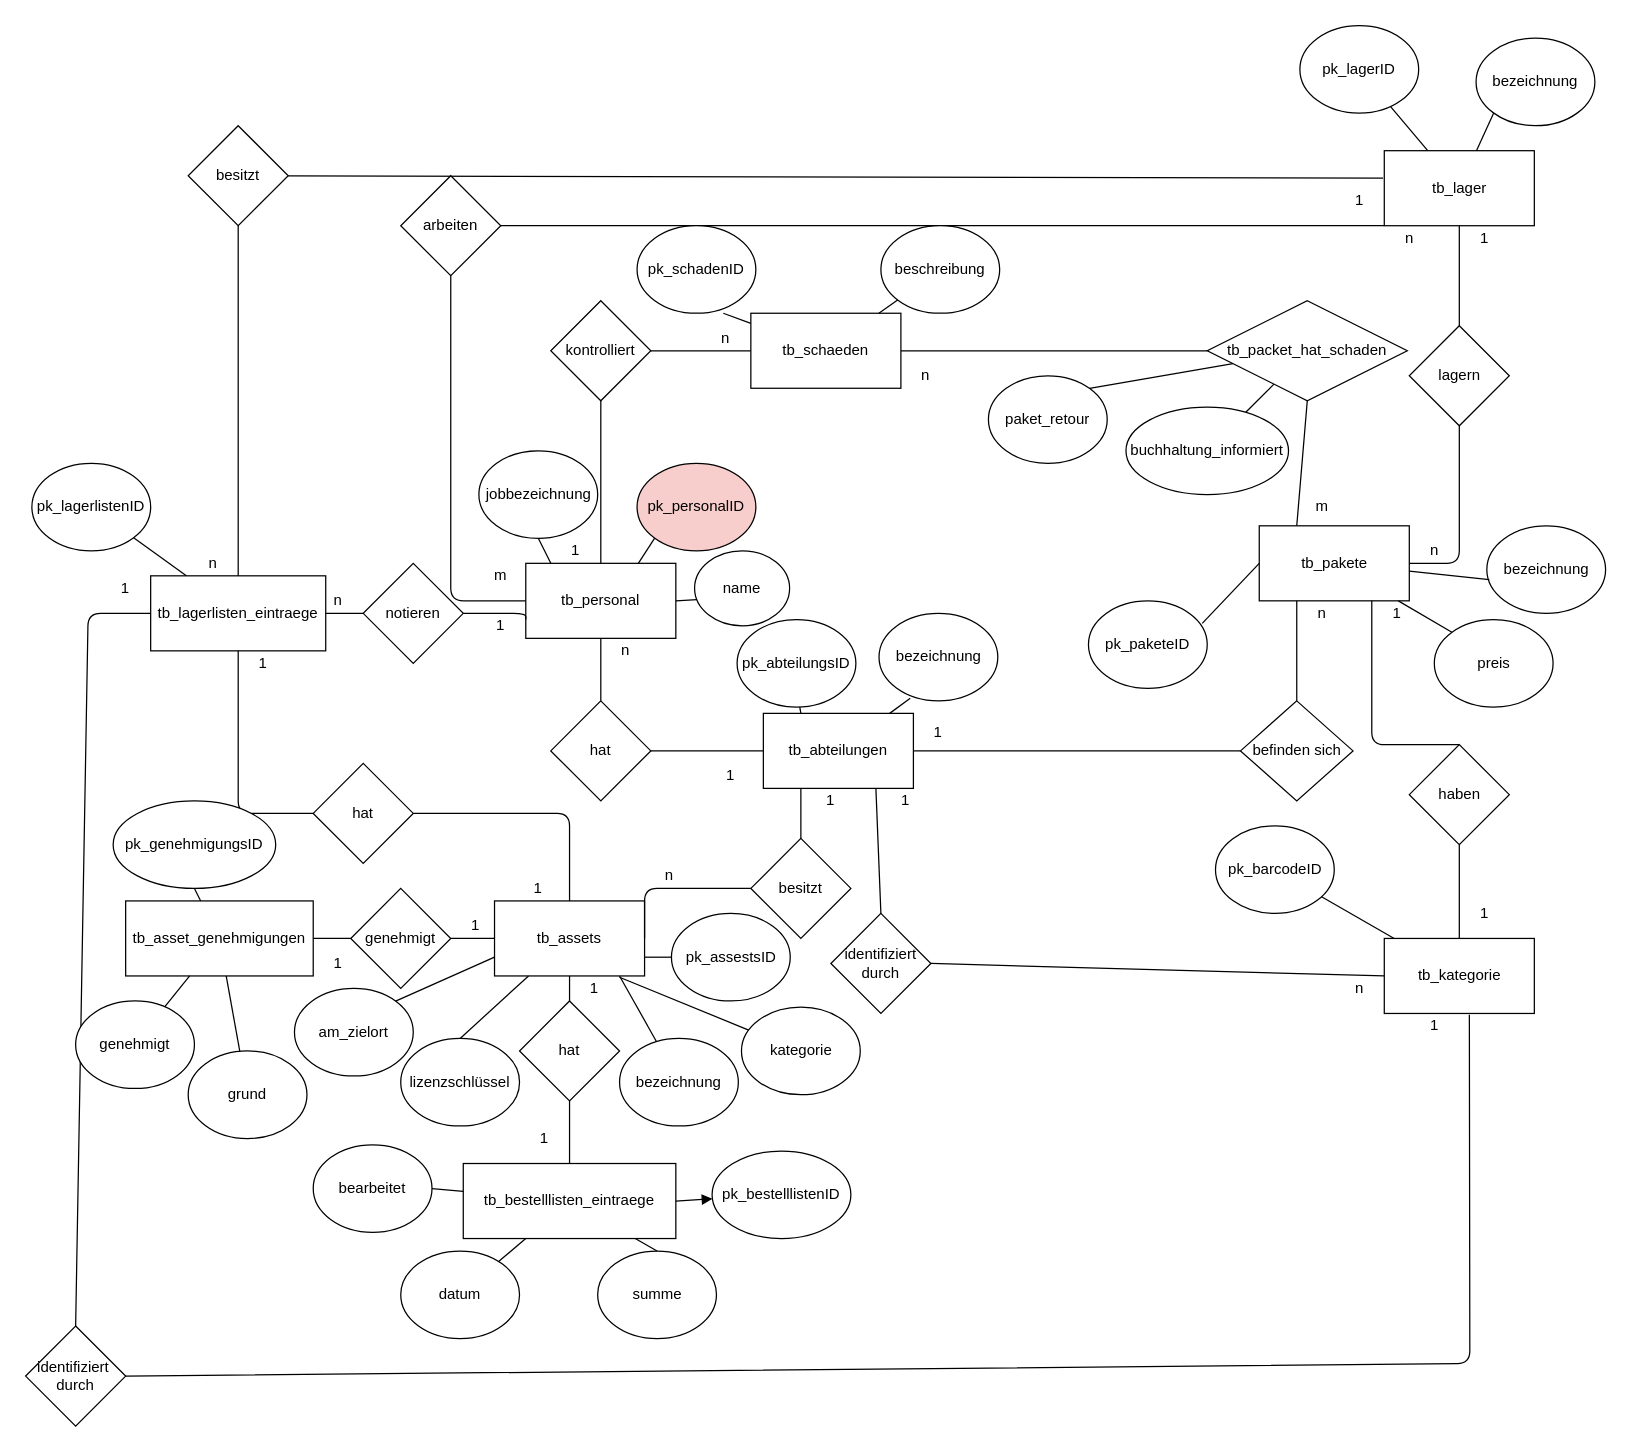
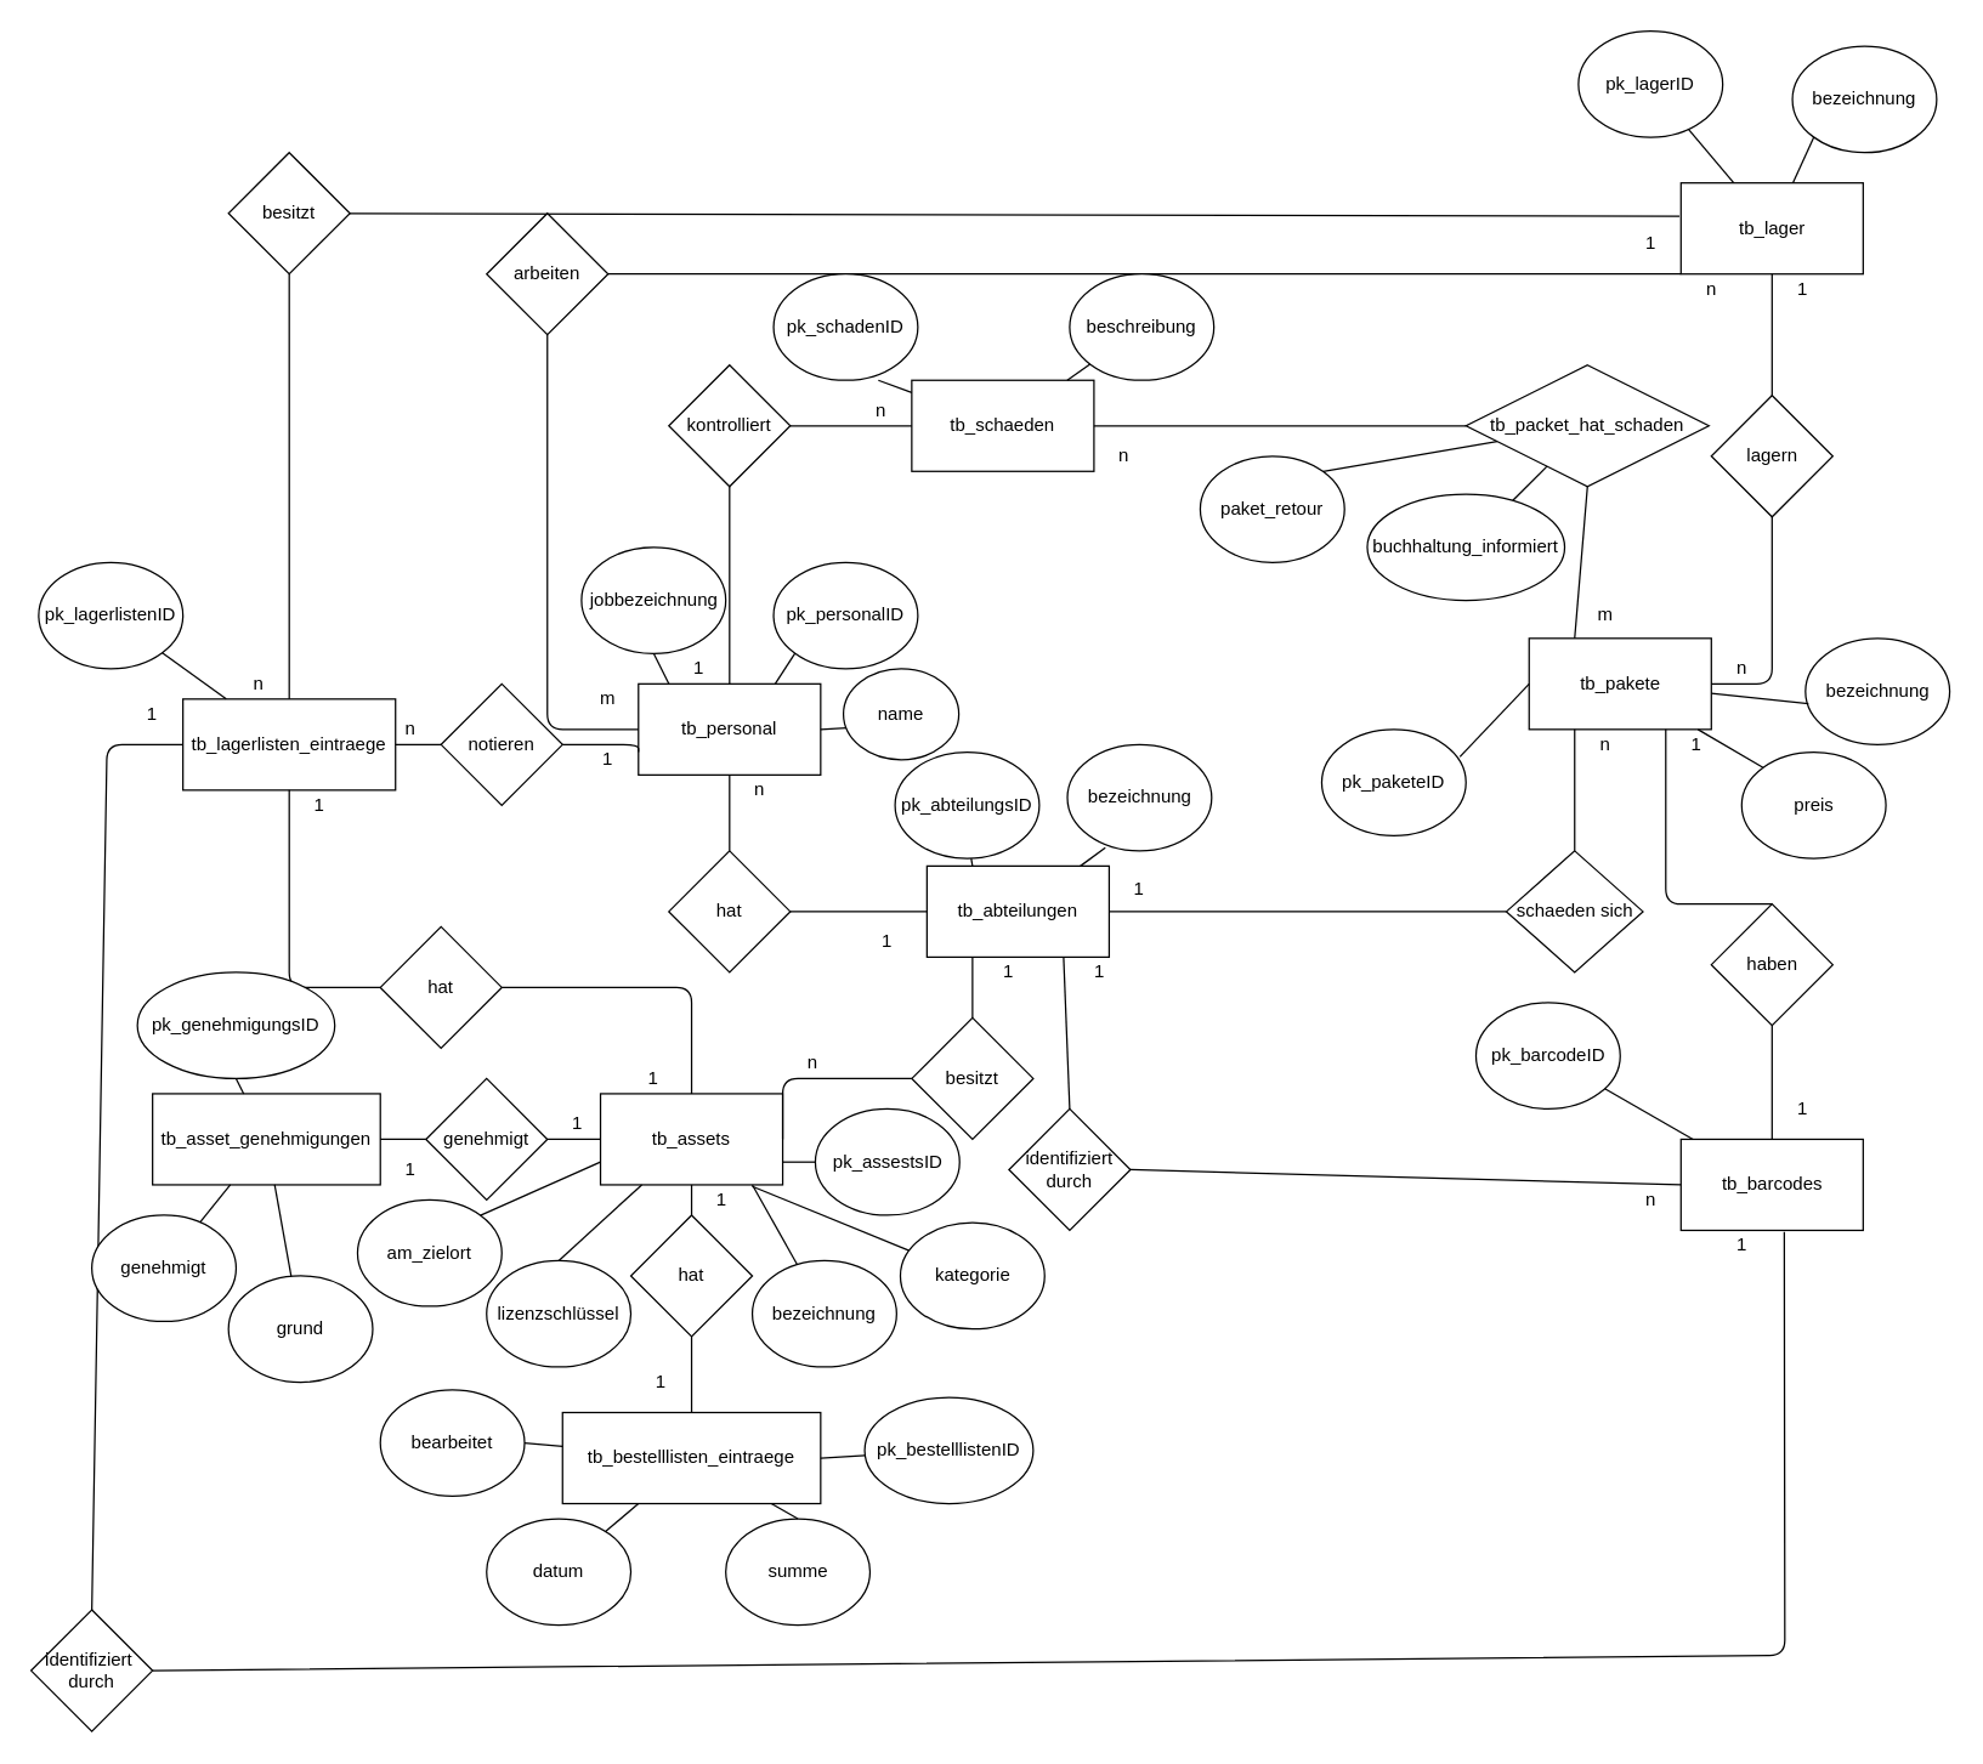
- <mxCell id="90" value="pk_personalID" style="ellipse;whiteSpace=wrap;html=1;fillColor=#f8cecc;" vertex="1" parent="1"><mxGeometry x="509" y="370" width="95" height="70" as="geometry" /></mxCell>
+ <mxCell id="90" value="pk_personalID" style="ellipse;whiteSpace=wrap;html=1;" vertex="1" parent="1"><mxGeometry x="509" y="370" width="95" height="70" as="geometry" /></mxCell>
- <mxCell id="17" value="befinden sich" style="rhombus;whiteSpace=wrap;html=1;" parent="1" vertex="1"><mxGeometry x="991.59" y="560" width="90" height="80" as="geometry" /></mxCell>
+ <mxCell id="17" value="schaeden sich" style="rhombus;whiteSpace=wrap;html=1;" parent="1" vertex="1"><mxGeometry x="991.59" y="560" width="90" height="80" as="geometry" /></mxCell>
- <mxCell id="8" value="tb_kategorie" style="rounded=0;whiteSpace=wrap;html=1;" parent="1" vertex="1"><mxGeometry x="1106.59" y="750" width="120" height="60" as="geometry" /></mxCell>
+ <mxCell id="8" value="tb_barcodes" style="rounded=0;whiteSpace=wrap;html=1;" parent="1" vertex="1"><mxGeometry x="1106.59" y="750" width="120" height="60" as="geometry" /></mxCell>
- <mxCell id="131" value="" style="endArrow=block;html=1;exitX=1;exitY=0.5;exitDx=0;exitDy=0;" edge="1" parent="1" source="9" target="128"><mxGeometry width="50" height="50" relative="1" as="geometry"><mxPoint x="690" y="840" as="sourcePoint" /><mxPoint x="740" y="790" as="targetPoint" /></mxGeometry></mxCell>
+ <mxCell id="131" value="" style="endArrow=none;html=1;exitX=1;exitY=0.5;exitDx=0;exitDy=0;" edge="1" parent="1" source="9" target="128"><mxGeometry width="50" height="50" relative="1" as="geometry"><mxPoint x="690" y="840" as="sourcePoint" /><mxPoint x="740" y="790" as="targetPoint" /></mxGeometry></mxCell>
